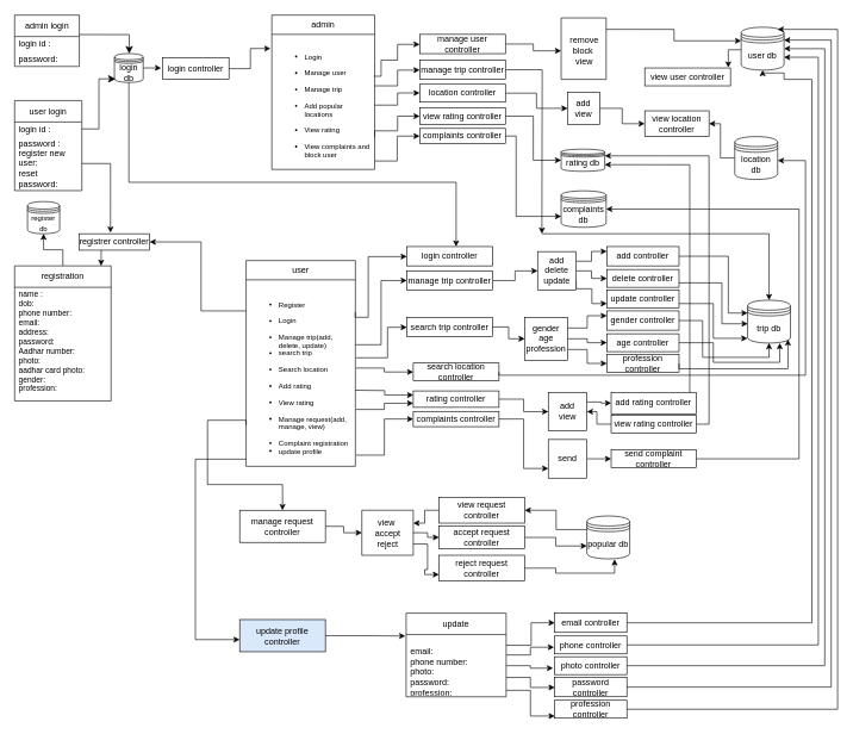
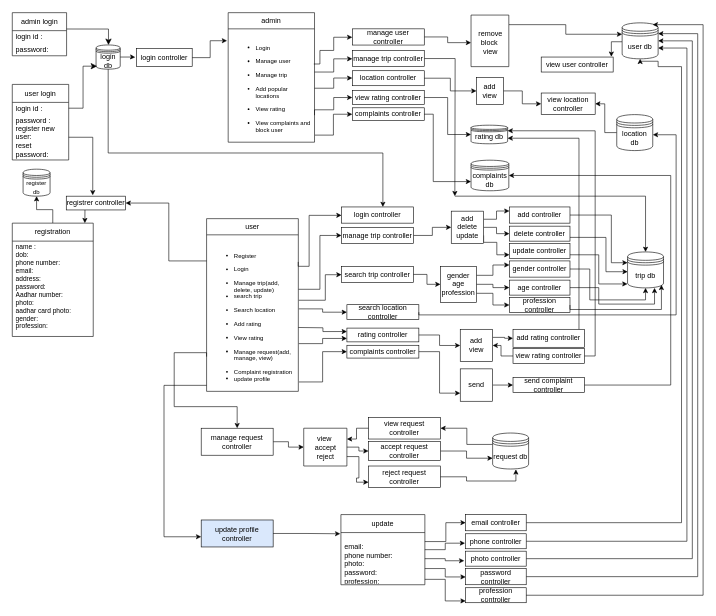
- <mxCell id="78" value="popular db" style="shape=datastore;whiteSpace=wrap;html=1;" parent="1" vertex="1"><mxGeometry x="821" y="721" width="60" height="60" as="geometry" /></mxCell>
+ <mxCell id="78" value="request db" style="shape=datastore;whiteSpace=wrap;html=1;" parent="1" vertex="1"><mxGeometry x="821" y="721" width="60" height="60" as="geometry" /></mxCell>
